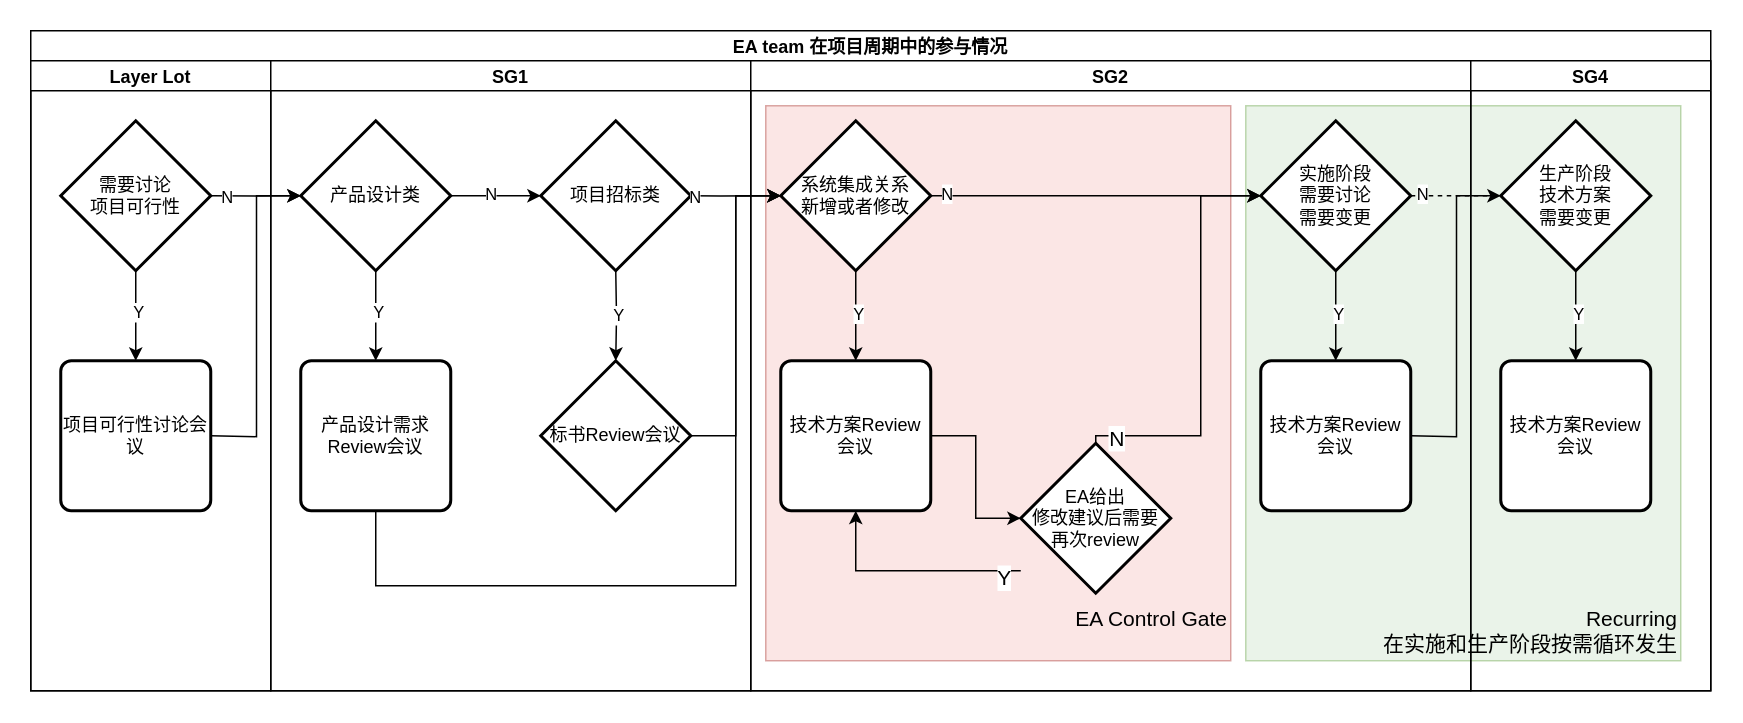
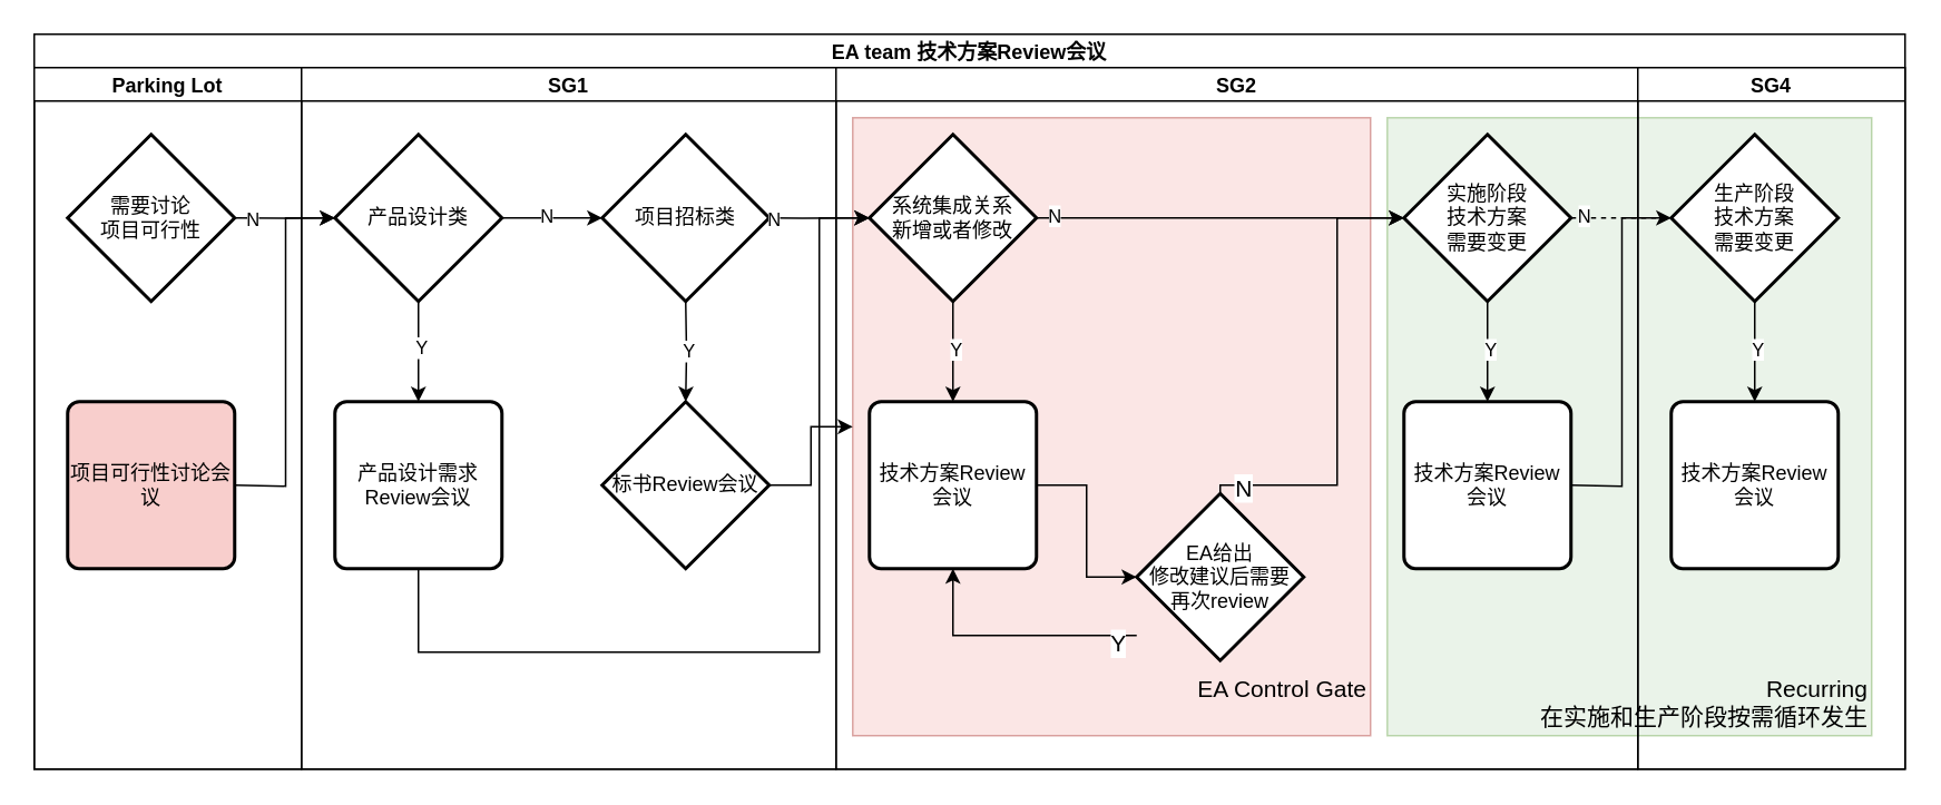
- <mxCell id="4" value="EA team 在项目周期中的参与情况" style="swimlane;childLayout=stackLayout;resizeParent=1;resizeParentMax=0;startSize=20;" parent="1" vertex="1"><mxGeometry x="20" y="20" width="1120" height="440" as="geometry"><mxRectangle x="310" y="60" width="60" height="20" as="alternateBounds" /></mxGeometry></mxCell>
+ <mxCell id="4" value="EA team 技术方案Review会议" style="swimlane;childLayout=stackLayout;resizeParent=1;resizeParentMax=0;startSize=20;" parent="1" vertex="1"><mxGeometry x="20" y="20" width="1120" height="440" as="geometry"><mxRectangle x="310" y="60" width="60" height="20" as="alternateBounds" /></mxGeometry></mxCell>
- <mxCell id="5" value="Layer Lot" style="swimlane;startSize=20;" parent="4" vertex="1"><mxGeometry y="20" width="160" height="420" as="geometry"><mxRectangle y="20" width="30" height="460" as="alternateBounds" /></mxGeometry></mxCell>
+ <mxCell id="5" value="Parking Lot" style="swimlane;startSize=20;" parent="4" vertex="1"><mxGeometry y="20" width="160" height="420" as="geometry"><mxRectangle y="20" width="30" height="460" as="alternateBounds" /></mxGeometry></mxCell>
- <mxCell id="42" value="实施阶段&lt;br&gt;需要讨论&lt;br&gt;需要变更" style="strokeWidth=2;html=1;shape=mxgraph.flowchart.decision;whiteSpace=wrap;" parent="10" vertex="1"><mxGeometry x="840" y="80" width="100" height="100" as="geometry" /></mxCell>
+ <mxCell id="42" value="实施阶段&lt;br&gt;技术方案&lt;br&gt;需要变更" style="strokeWidth=2;html=1;shape=mxgraph.flowchart.decision;whiteSpace=wrap;" parent="10" vertex="1"><mxGeometry x="840" y="80" width="100" height="100" as="geometry" /></mxCell>
- <mxCell id="13" style="edgeStyle=orthogonalEdgeStyle;rounded=0;orthogonalLoop=1;jettySize=auto;html=1;" parent="10" source="12" target="11" edge="1"><mxGeometry relative="1" as="geometry" /></mxCell>
- <mxCell id="14" value="Y" style="edgeLabel;html=1;align=center;verticalAlign=middle;resizable=0;points=[];" parent="13" vertex="1" connectable="0"><mxGeometry x="-0.1" y="1" relative="1" as="geometry"><mxPoint as="offset" /></mxGeometry></mxCell>
- <mxCell id="11" value="项目可行性讨论会议" style="rounded=1;whiteSpace=wrap;html=1;absoluteArcSize=1;arcSize=14;strokeWidth=2;" parent="10" vertex="1"><mxGeometry x="40" y="240" width="100" height="100" as="geometry" /></mxCell>
+ <mxCell id="11" value="项目可行性讨论会议" style="rounded=1;whiteSpace=wrap;html=1;absoluteArcSize=1;arcSize=14;strokeWidth=2;fillColor=#f8cecc;" parent="10" vertex="1"><mxGeometry x="40" y="240" width="100" height="100" as="geometry" /></mxCell>
- <mxCell id="29" style="edgeStyle=orthogonalEdgeStyle;rounded=0;orthogonalLoop=1;jettySize=auto;html=1;entryX=0;entryY=0.5;entryDx=0;entryDy=0;entryPerimeter=0;" parent="10" source="30" target="35" edge="1"><mxGeometry relative="1" as="geometry" /></mxCell>
+ <mxCell id="29" style="edgeStyle=orthogonalEdgeStyle;rounded=0;orthogonalLoop=1;jettySize=auto;html=1;" parent="10" source="30" target="3" edge="1"><mxGeometry relative="1" as="geometry" /></mxCell>
